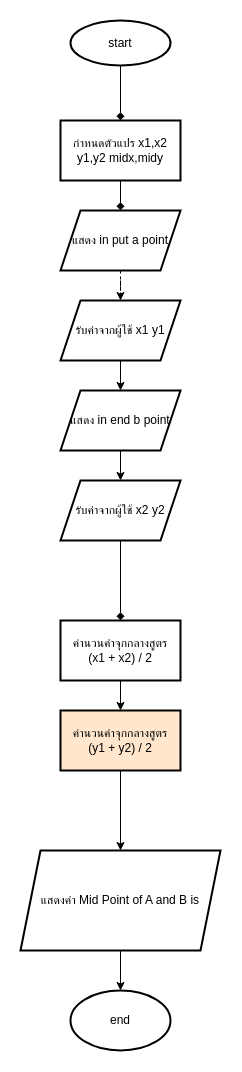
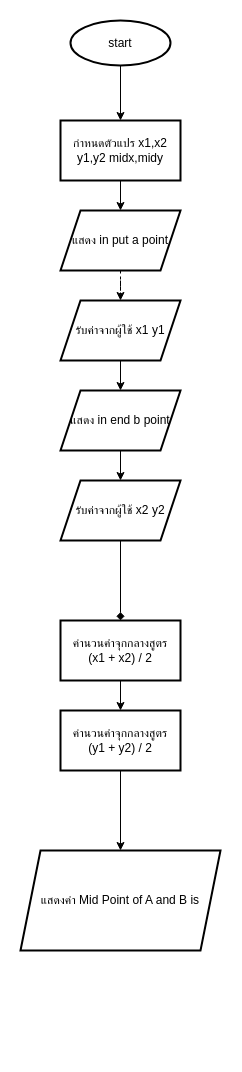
- <mxCell id="2" value="" style="edgeStyle=orthogonalEdgeStyle;rounded=0;orthogonalLoop=1;jettySize=auto;html=1;endArrow=diamond;" parent="1" source="3" target="5" edge="1"><mxGeometry relative="1" as="geometry" /></mxCell>
+ <mxCell id="2" value="" style="edgeStyle=orthogonalEdgeStyle;rounded=0;orthogonalLoop=1;jettySize=auto;html=1;" parent="1" source="3" target="5" edge="1"><mxGeometry relative="1" as="geometry" /></mxCell>
- <mxCell id="4" value="" style="edgeStyle=orthogonalEdgeStyle;rounded=0;orthogonalLoop=1;jettySize=auto;html=1;endArrow=diamond;" parent="1" source="5" target="9" edge="1"><mxGeometry relative="1" as="geometry" /></mxCell>
+ <mxCell id="4" value="" style="edgeStyle=orthogonalEdgeStyle;rounded=0;orthogonalLoop=1;jettySize=auto;html=1;" parent="1" source="5" target="9" edge="1"><mxGeometry relative="1" as="geometry" /></mxCell>
- <mxCell id="17" value="คำนวนค่าจุกกลางสูตร&lt;div&gt;(y1 + y2) / 2&lt;/div&gt;" style="whiteSpace=wrap;html=1;strokeWidth=2;fillColor=#ffe6cc;" parent="1" vertex="1"><mxGeometry x="60" y="710" width="120" height="60" as="geometry" /></mxCell>
+ <mxCell id="17" value="คำนวนค่าจุกกลางสูตร&lt;div&gt;(y1 + y2) / 2&lt;/div&gt;" style="whiteSpace=wrap;html=1;strokeWidth=2;" parent="1" vertex="1"><mxGeometry x="60" y="710" width="120" height="60" as="geometry" /></mxCell>
- <mxCell id="18" value="" style="edgeStyle=orthogonalEdgeStyle;rounded=0;orthogonalLoop=1;jettySize=auto;html=1;" parent="1" source="19" target="20" edge="1"><mxGeometry relative="1" as="geometry" /></mxCell>
- <mxCell id="20" value="end" style="strokeWidth=2;html=1;shape=mxgraph.flowchart.start_1;whiteSpace=wrap;" parent="1" vertex="1"><mxGeometry x="70" y="990" width="100" height="60" as="geometry" /></mxCell>
